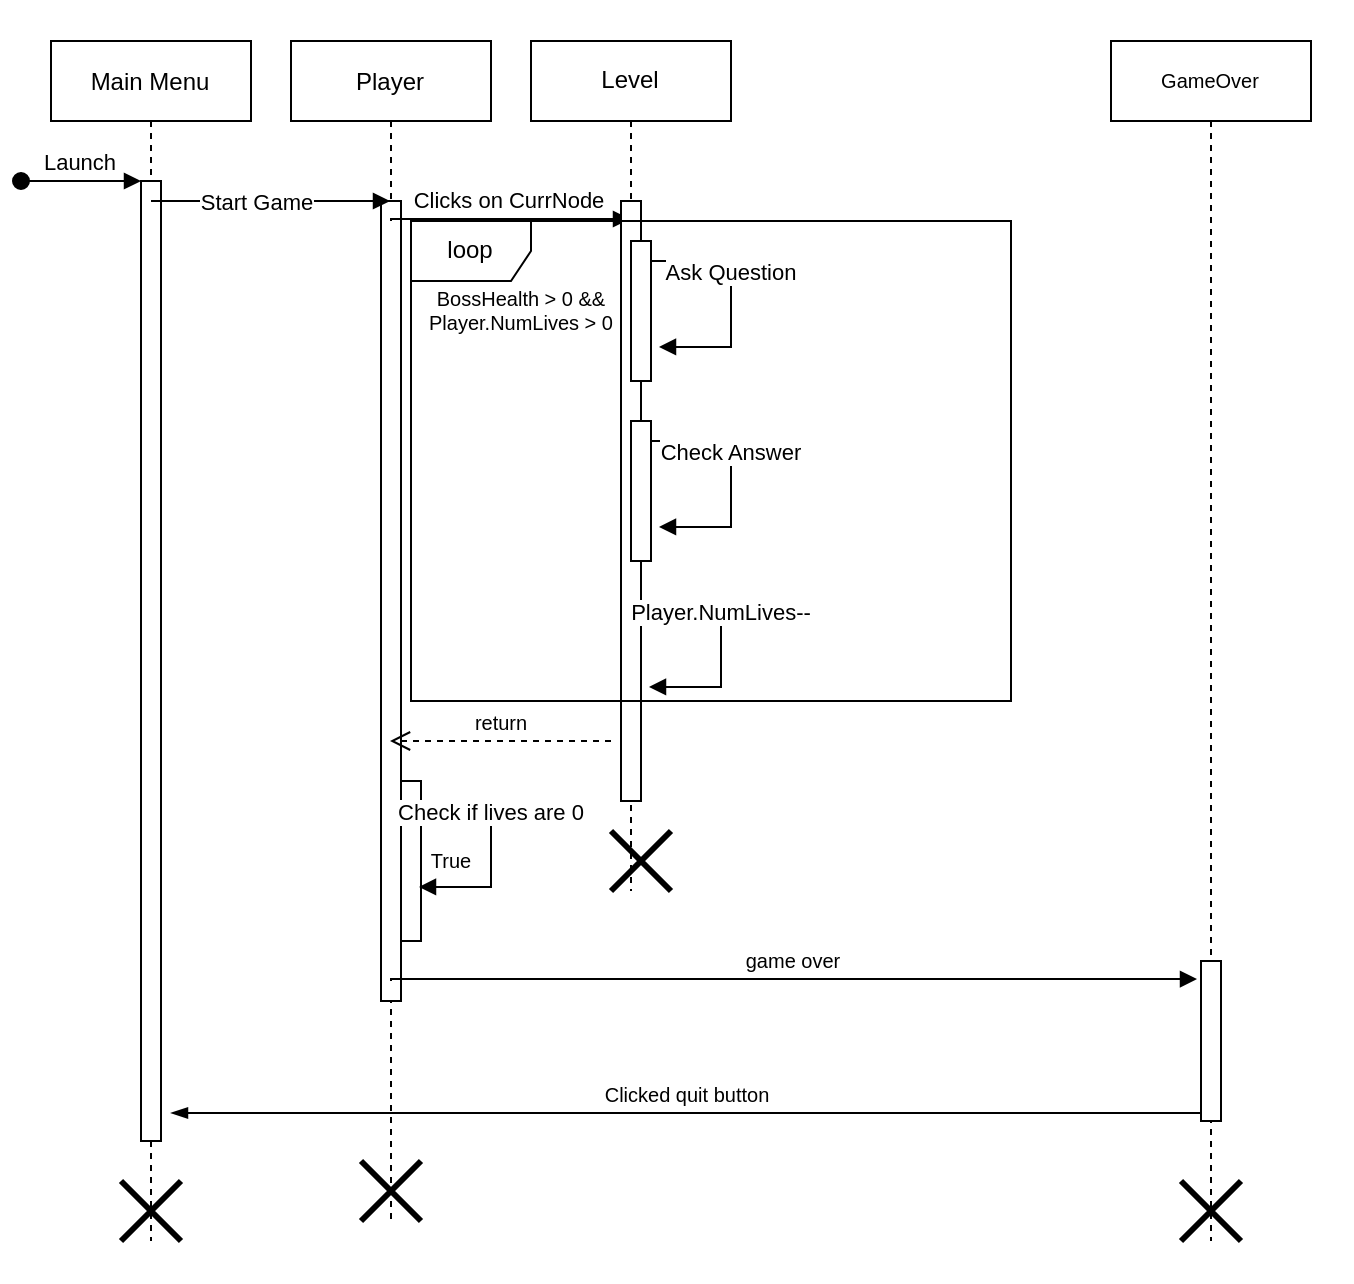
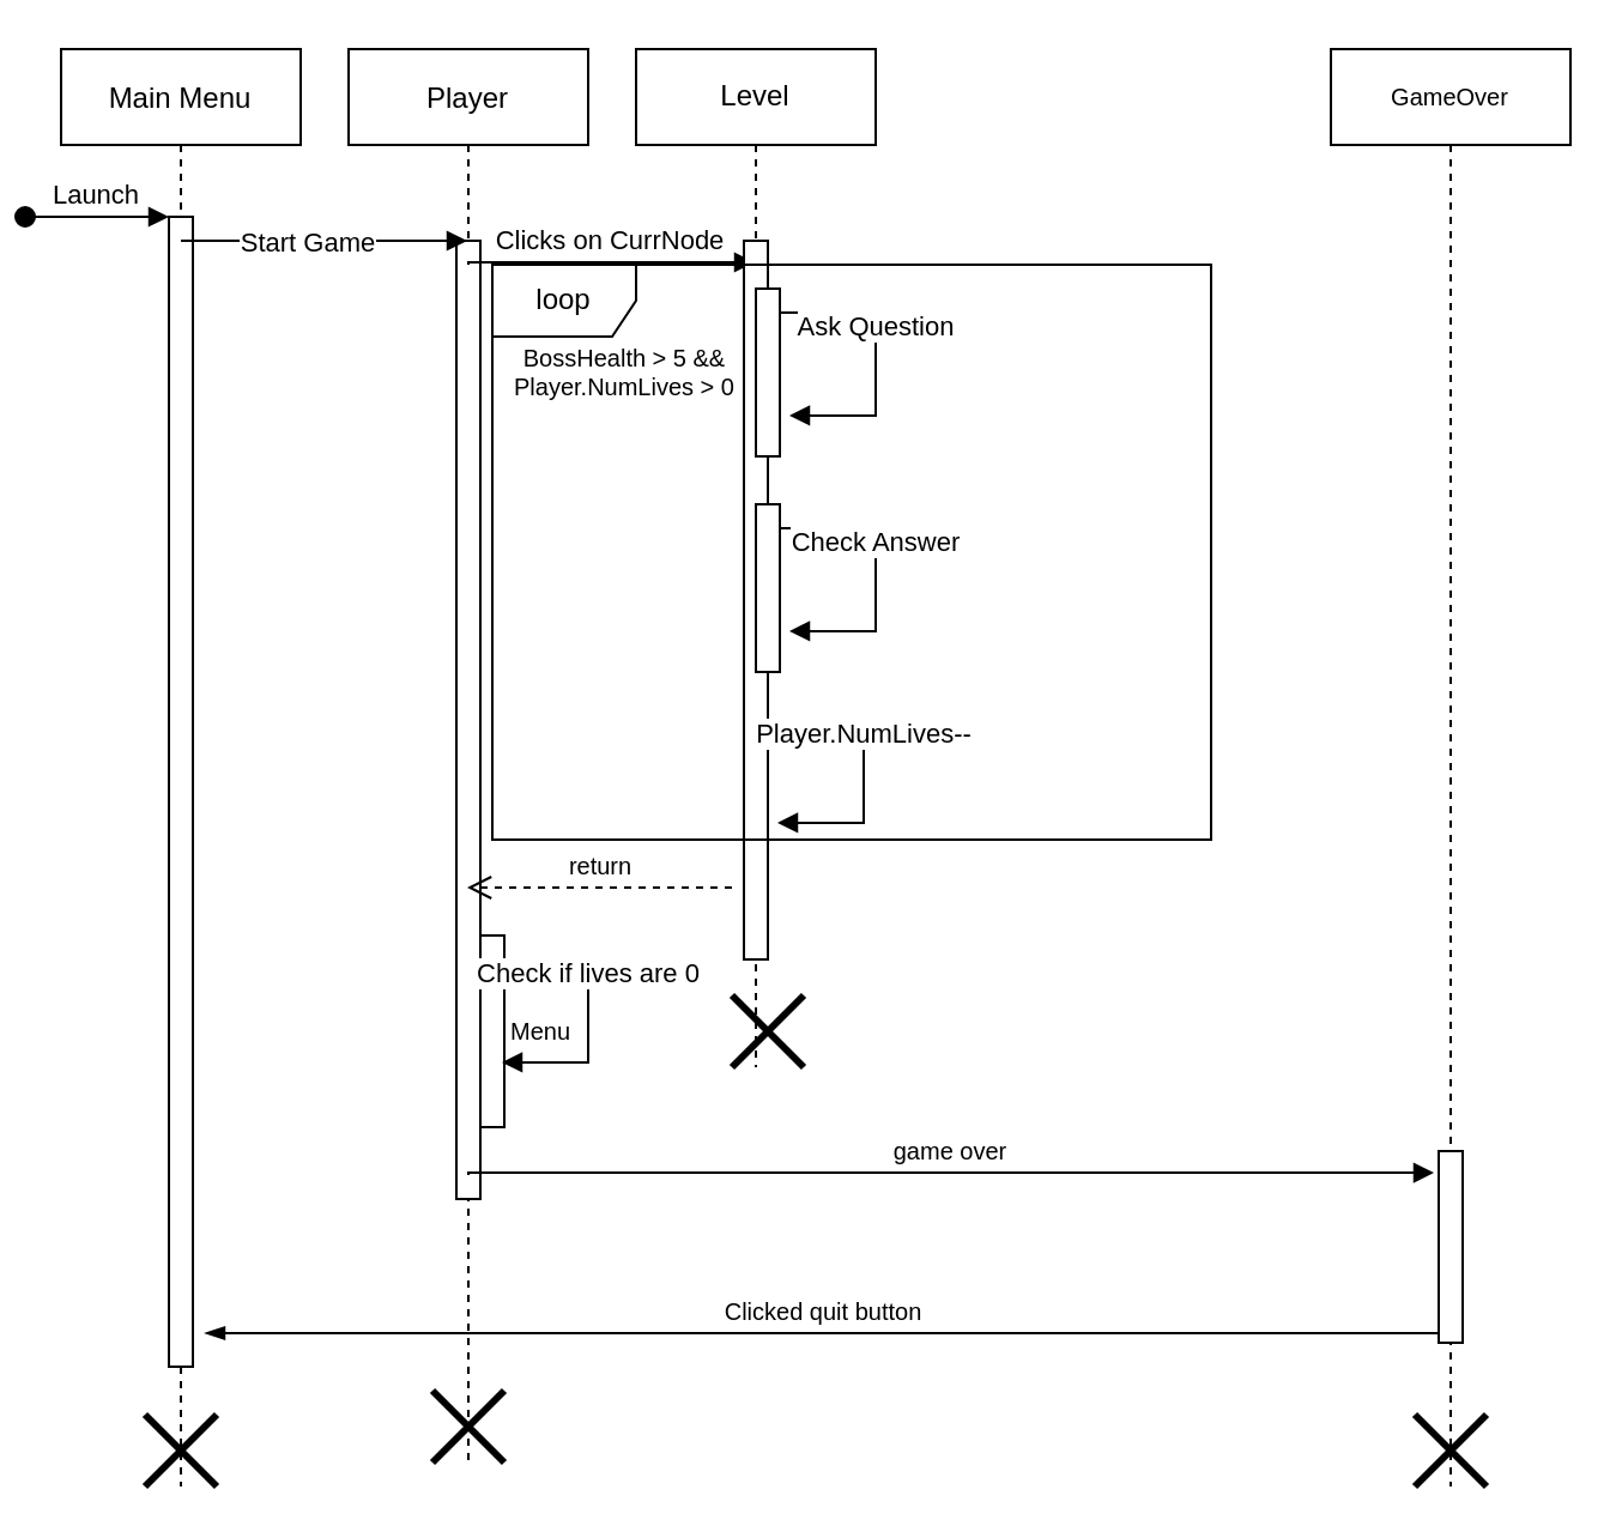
- <mxCell id="25" value="BossHealth &amp;gt; 0 &amp;amp;&amp;amp; &lt;br style=&quot;font-size: 10px;&quot;&gt;Player.NumLives &amp;gt; 0" style="text;html=1;align=center;verticalAlign=middle;resizable=0;points=[];autosize=1;strokeColor=none;fillColor=none;fontSize=10;" parent="1" vertex="1"><mxGeometry x="200" y="140" width="110" height="30" as="geometry" /></mxCell>
+ <mxCell id="25" value="BossHealth &amp;gt; 5 &amp;amp;&amp;amp; &lt;br style=&quot;font-size: 10px;&quot;&gt;Player.NumLives &amp;gt; 0" style="text;html=1;align=center;verticalAlign=middle;resizable=0;points=[];autosize=1;strokeColor=none;fillColor=none;fontSize=10;" parent="1" vertex="1"><mxGeometry x="200" y="140" width="110" height="30" as="geometry" /></mxCell>
- <mxCell id="12" value="True" style="text;html=1;align=center;verticalAlign=middle;resizable=0;points=[];autosize=1;strokeColor=none;fillColor=none;fontSize=10;" parent="7" vertex="1"><mxGeometry x="60" y="400" width="40" height="20" as="geometry" /></mxCell>
+ <mxCell id="12" value="Menu" style="text;html=1;align=center;verticalAlign=middle;resizable=0;points=[];autosize=1;strokeColor=none;fillColor=none;fontSize=10;" parent="7" vertex="1"><mxGeometry x="60" y="400" width="40" height="20" as="geometry" /></mxCell>
